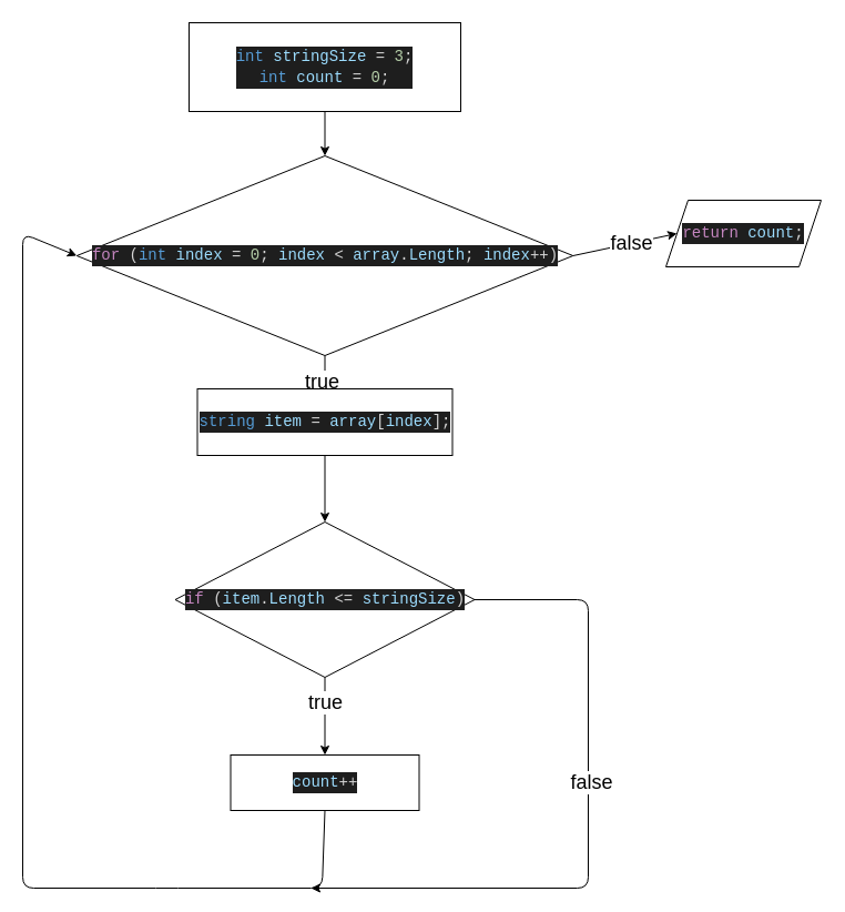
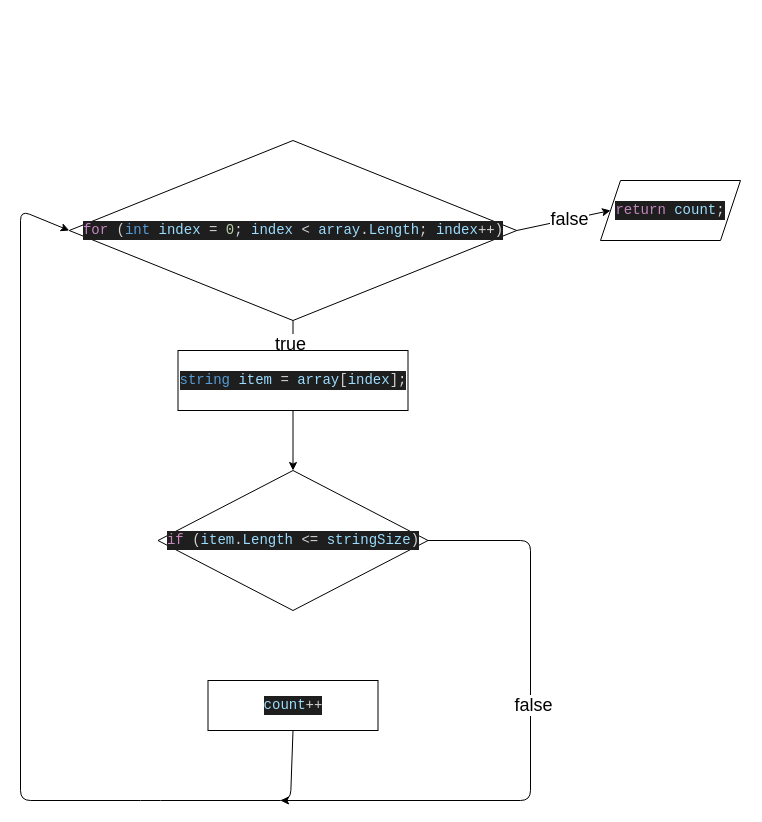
- <mxCell id="3" value="&lt;div style=&quot;color: rgb(212, 212, 212); background-color: rgb(30, 30, 30); font-family: Consolas, &amp;quot;Courier New&amp;quot;, monospace; font-size: 14px; line-height: 19px;&quot;&gt;&lt;div&gt;&lt;span style=&quot;color: #569cd6;&quot;&gt;int&lt;/span&gt; &lt;span style=&quot;color: #9cdcfe;&quot;&gt;stringSize&lt;/span&gt; = &lt;span style=&quot;color: #b5cea8;&quot;&gt;3&lt;/span&gt;;&lt;/div&gt;&lt;div&gt;&lt;span style=&quot;color: rgb(86, 156, 214);&quot;&gt;int&lt;/span&gt; &lt;span style=&quot;color: rgb(156, 220, 254);&quot;&gt;count&lt;/span&gt; = &lt;span style=&quot;color: rgb(181, 206, 168);&quot;&gt;0&lt;/span&gt;;&lt;/div&gt;&lt;/div&gt;" style="rounded=0;whiteSpace=wrap;html=1;" vertex="1" parent="1"><mxGeometry x="170" y="20" width="245" height="80" as="geometry" /></mxCell>
- <mxCell id="2" style="edgeStyle=none;html=1;entryX=0.5;entryY=0;entryDx=0;entryDy=0;" edge="1" parent="1" source="3" target="8"><mxGeometry relative="1" as="geometry" /></mxCell>
- <mxCell id="11" style="edgeStyle=none;html=1;exitX=0.5;exitY=1;exitDx=0;exitDy=0;entryX=0.5;entryY=0;entryDx=0;entryDy=0;fontSize=18;" edge="1" parent="1" source="15" target="17"><mxGeometry relative="1" as="geometry" /></mxCell>
- <mxCell id="12" value="true" style="edgeLabel;html=1;align=center;verticalAlign=middle;resizable=0;points=[];fontSize=18;" vertex="1" connectable="0" parent="11"><mxGeometry x="-0.413" relative="1" as="geometry"><mxPoint y="1" as="offset" /></mxGeometry></mxCell>
